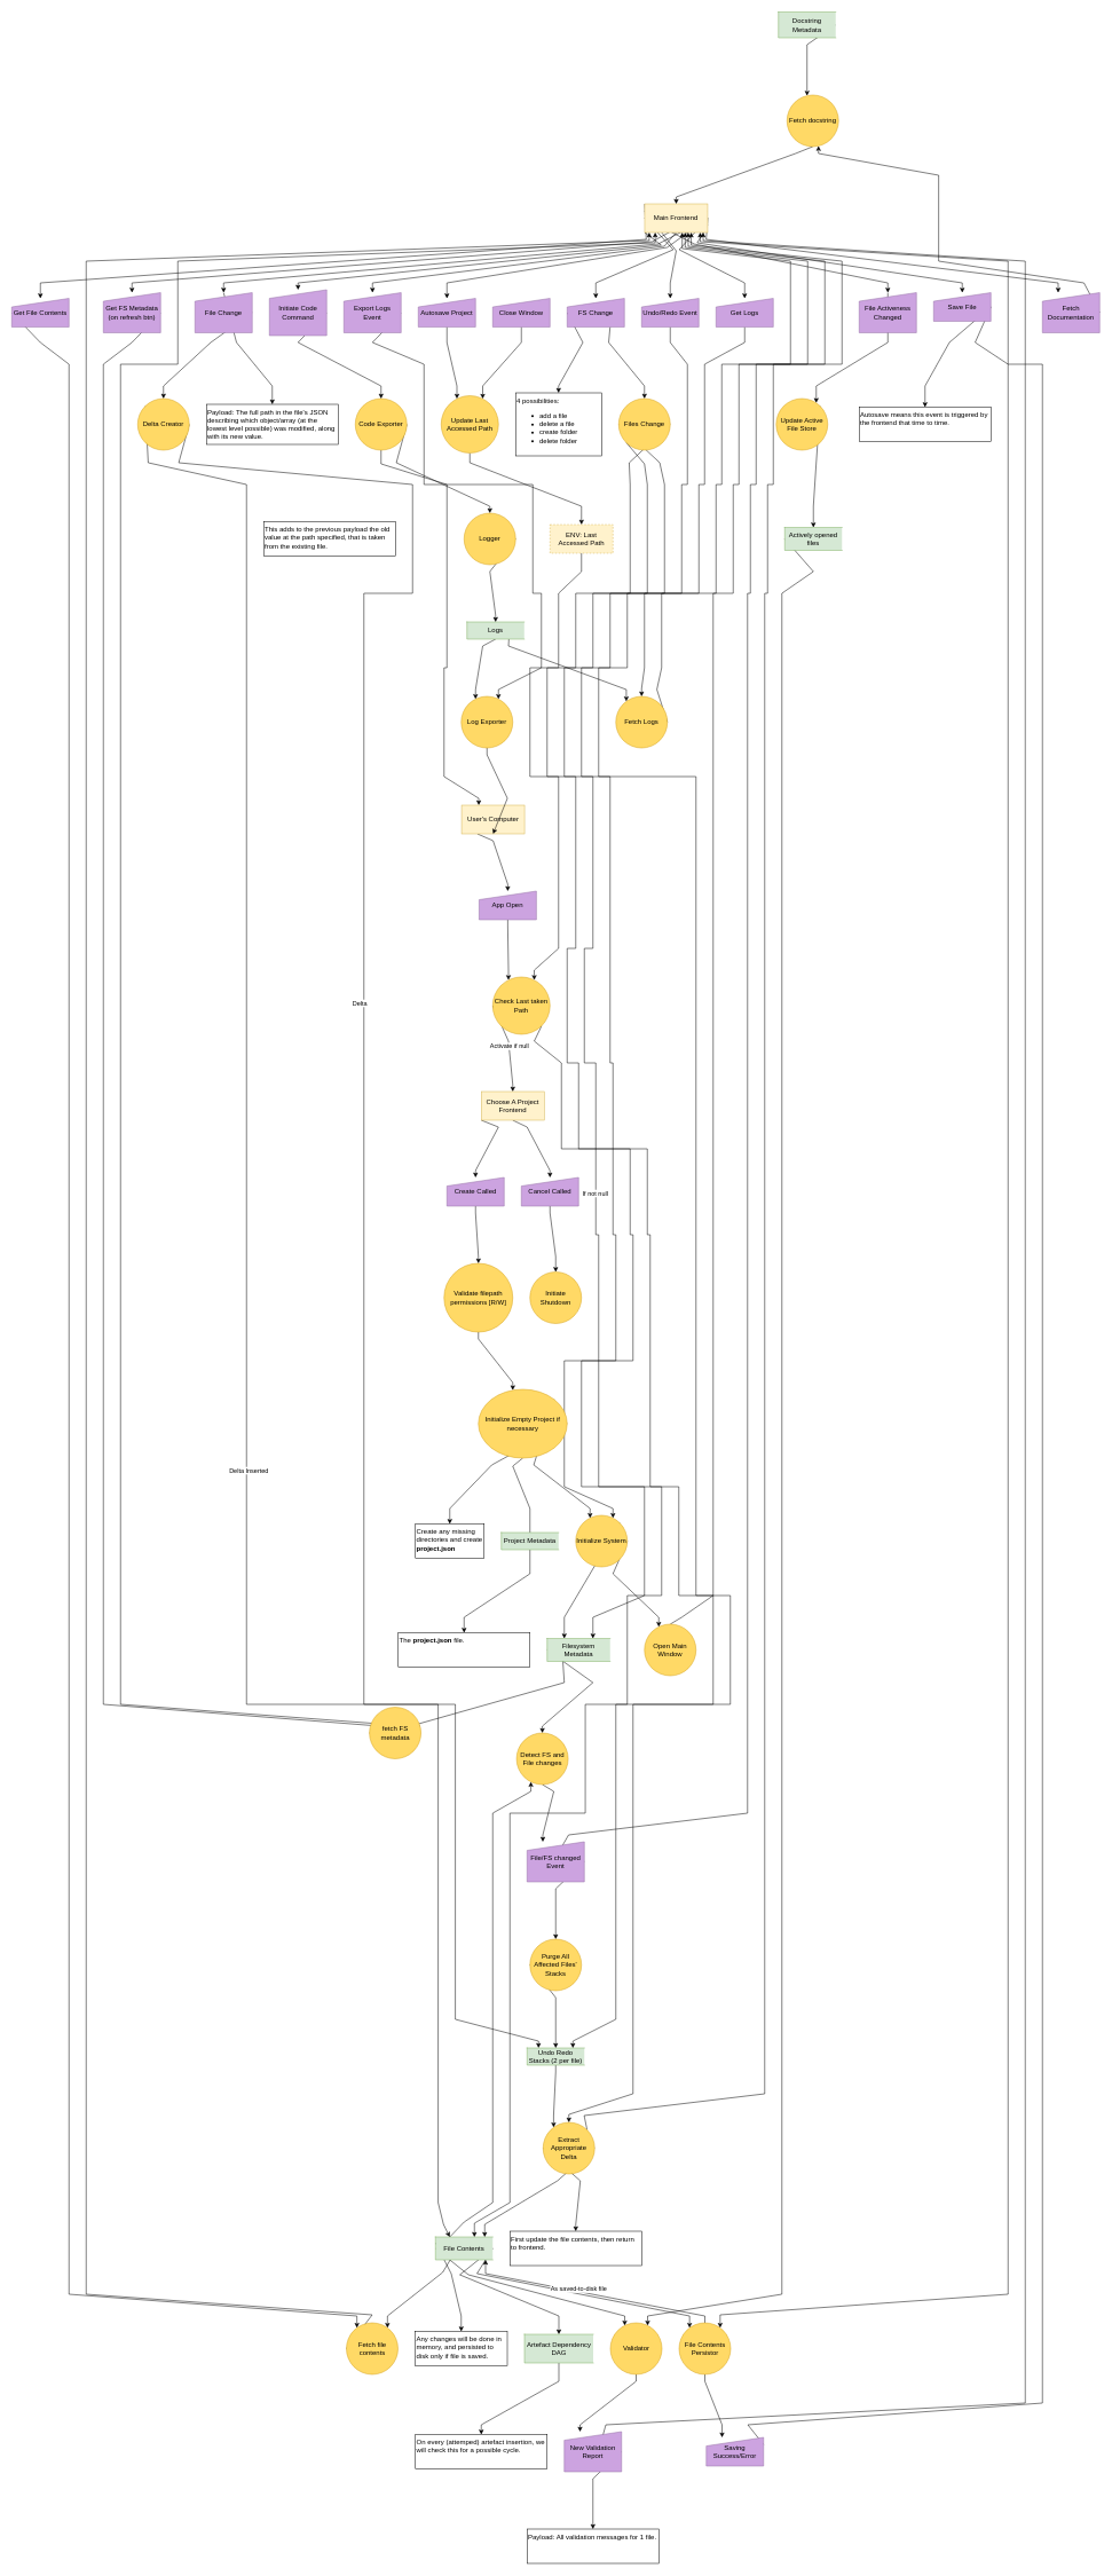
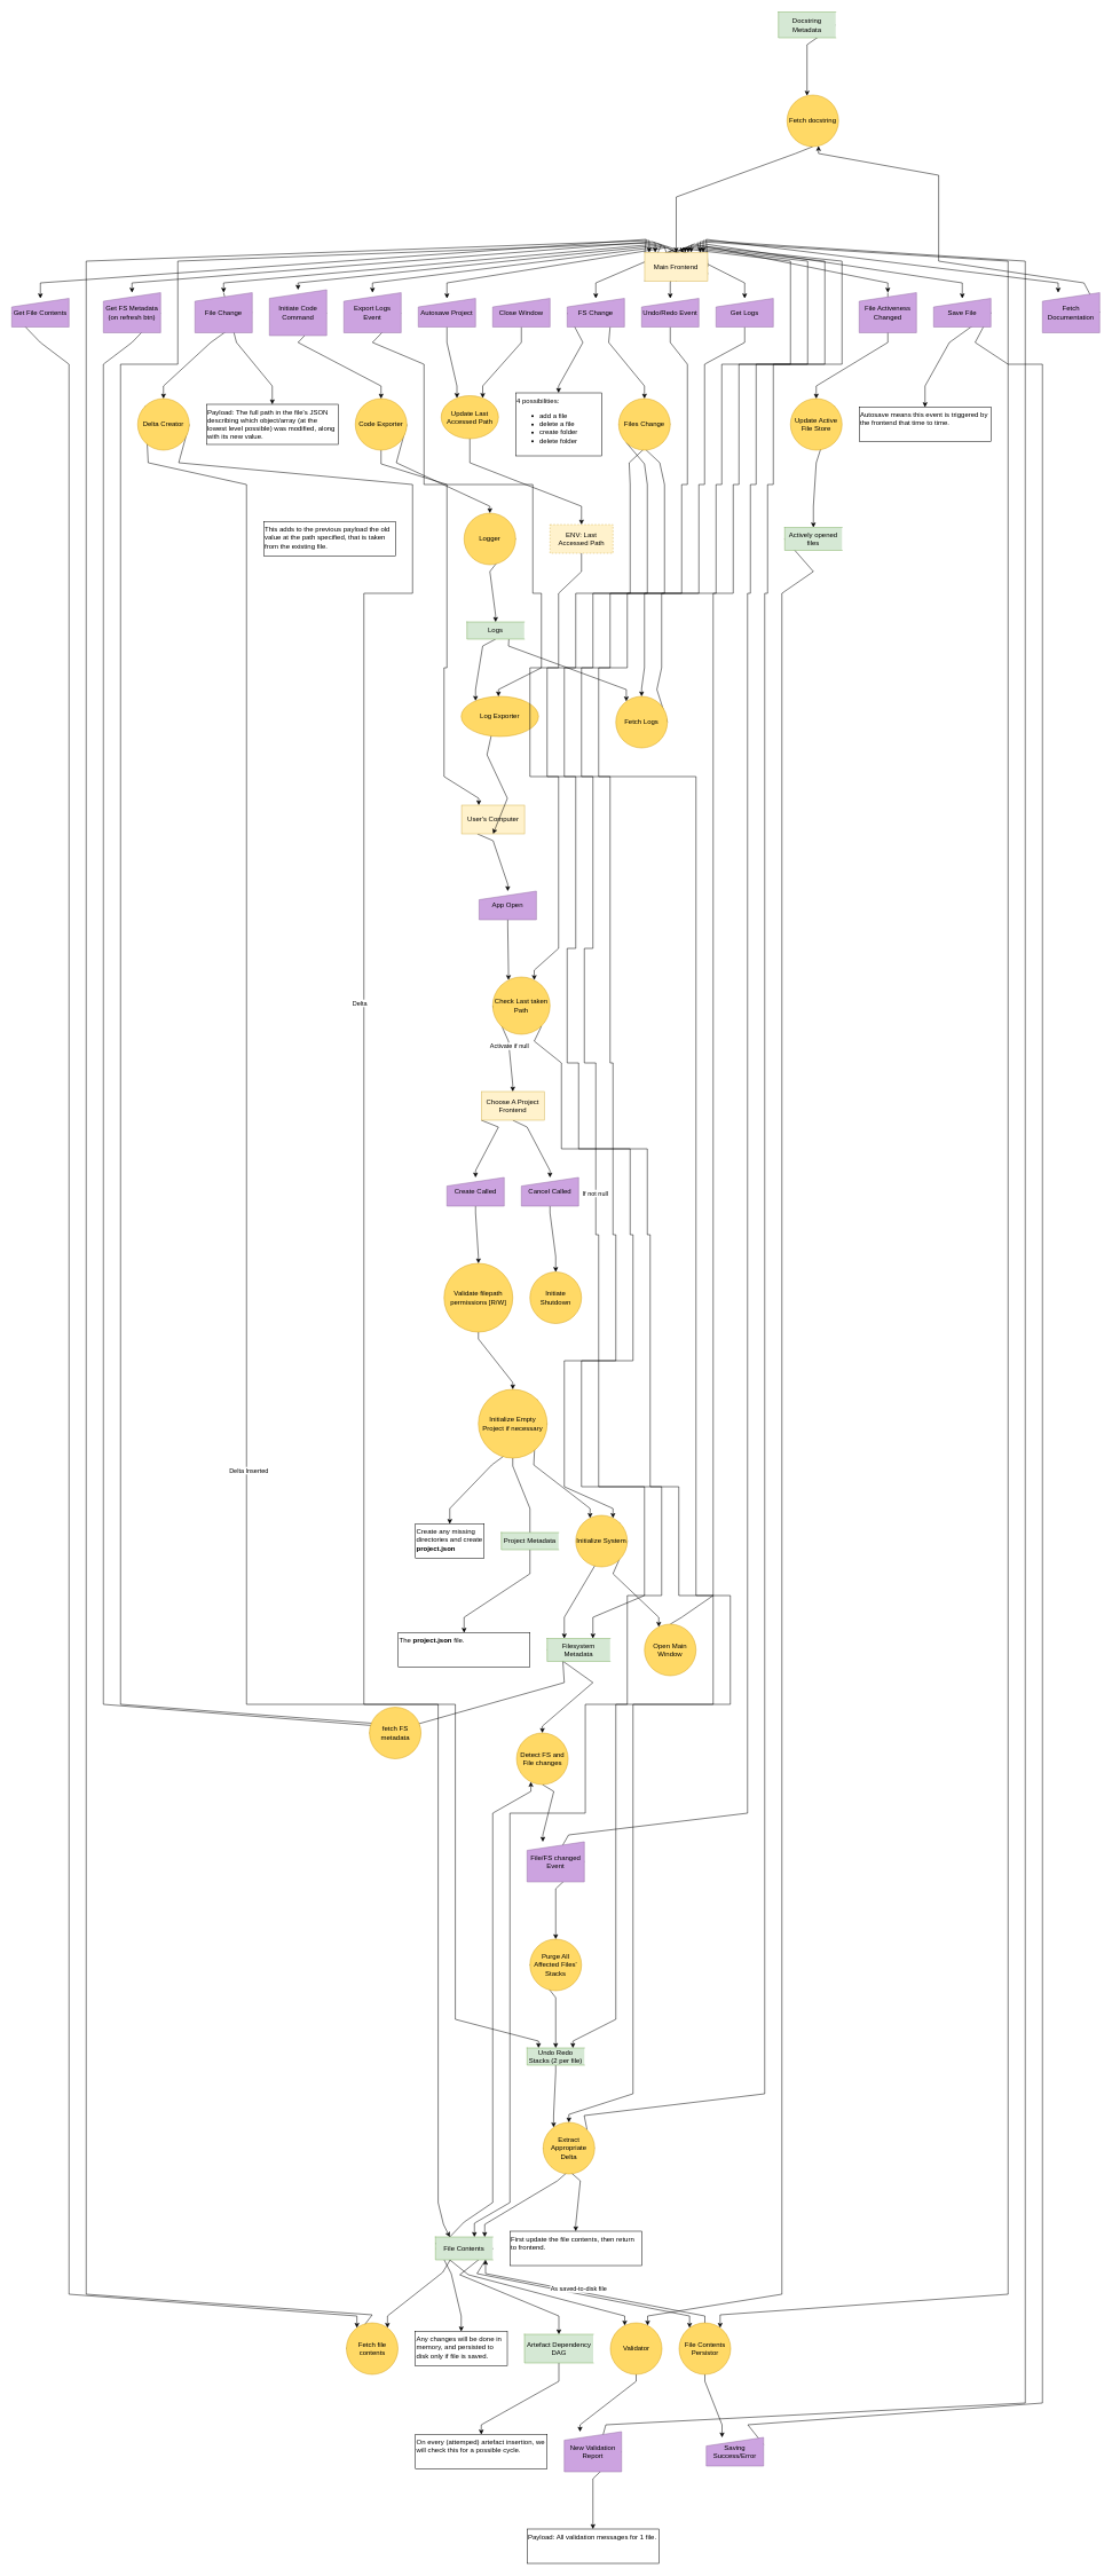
- <mxCell id="49" value="Main Frontend" style="html=1;whiteSpace=wrap;fillColor=#fff2cc;strokeColor=#d6b656;" parent="1" vertex="1"><mxGeometry x="1125.436" y="355" width="110" height="50" as="geometry" /></mxCell>
+ <mxCell id="49" value="Main Frontend" style="html=1;whiteSpace=wrap;fillColor=#fff2cc;strokeColor=#d6b656;" parent="1" vertex="1"><mxGeometry x="1125.436" y="440" width="110" height="50" as="geometry" /></mxCell>
- <mxCell id="82" value="Save File" style="shape=manualInput;whiteSpace=wrap;html=1;dashed=0;size=15;fillColor=#cca3e0;strokeColor=#9673a6;" parent="1" vertex="1"><mxGeometry x="1630" y="510" width="100" height="50" as="geometry" /></mxCell>
+ <mxCell id="82" value="Save File" style="shape=manualInput;whiteSpace=wrap;html=1;dashed=0;size=15;fillColor=#cca3e0;strokeColor=#9673a6;" parent="1" vertex="1"><mxGeometry x="1630" y="520" width="100" height="50" as="geometry" /></mxCell>
- <mxCell id="124" value="Update Last Accessed Path" style="shape=ellipse;html=1;dashed=0;whiteSpace=wrap;aspect=fixed;perimeter=ellipsePerimeter;fillColor=#FFD966;strokeColor=#D6A318;" parent="1" vertex="1"><mxGeometry x="770" y="690" width="100" height="100" as="geometry" /></mxCell>
+ <mxCell id="124" value="Update Last Accessed Path" style="shape=ellipse;html=1;dashed=0;whiteSpace=wrap;aspect=fixed;perimeter=ellipsePerimeter;fillColor=#FFD966;strokeColor=#D6A318;" parent="1" vertex="1"><mxGeometry x="770" y="690" width="100" height="75" as="geometry" /></mxCell>
- <mxCell id="114" value="Update Active File Store" style="shape=ellipse;html=1;dashed=0;whiteSpace=wrap;aspect=fixed;perimeter=ellipsePerimeter;fillColor=#FFD966;strokeColor=#D6A318;" parent="1" vertex="1"><mxGeometry x="1355" y="695" width="90" height="90" as="geometry" /></mxCell>
+ <mxCell id="114" value="Update Active File Store" style="shape=ellipse;html=1;dashed=0;whiteSpace=wrap;aspect=fixed;perimeter=ellipsePerimeter;fillColor=#FFD966;strokeColor=#D6A318;" parent="1" vertex="1"><mxGeometry x="1380" y="695" width="90" height="90" as="geometry" /></mxCell>
- <mxCell id="34" value="Log Exporter" style="shape=ellipse;html=1;dashed=0;whiteSpace=wrap;aspect=fixed;perimeter=ellipsePerimeter;fillColor=#FFD966;strokeColor=#D6A318;" parent="1" vertex="1"><mxGeometry x="805" y="1215" width="90" height="90" as="geometry" /></mxCell>
+ <mxCell id="34" value="Log Exporter" style="shape=ellipse;html=1;dashed=0;whiteSpace=wrap;aspect=fixed;perimeter=ellipsePerimeter;fillColor=#FFD966;strokeColor=#D6A318;" parent="1" vertex="1"><mxGeometry x="805" y="1215" width="135" height="70" as="geometry" /></mxCell>
- <mxCell id="150" value="Initialize Empty Project if necessary" style="shape=ellipse;html=1;dashed=0;whiteSpace=wrap;aspect=fixed;perimeter=ellipsePerimeter;fillColor=#FFD966;strokeColor=#D6A318;" parent="1" vertex="1"><mxGeometry x="835" y="2425" width="155" height="120" as="geometry" /></mxCell>
+ <mxCell id="150" value="Initialize Empty Project if necessary" style="shape=ellipse;html=1;dashed=0;whiteSpace=wrap;aspect=fixed;perimeter=ellipsePerimeter;fillColor=#FFD966;strokeColor=#D6A318;" parent="1" vertex="1"><mxGeometry x="835" y="2425" width="120" height="120" as="geometry" /></mxCell>
